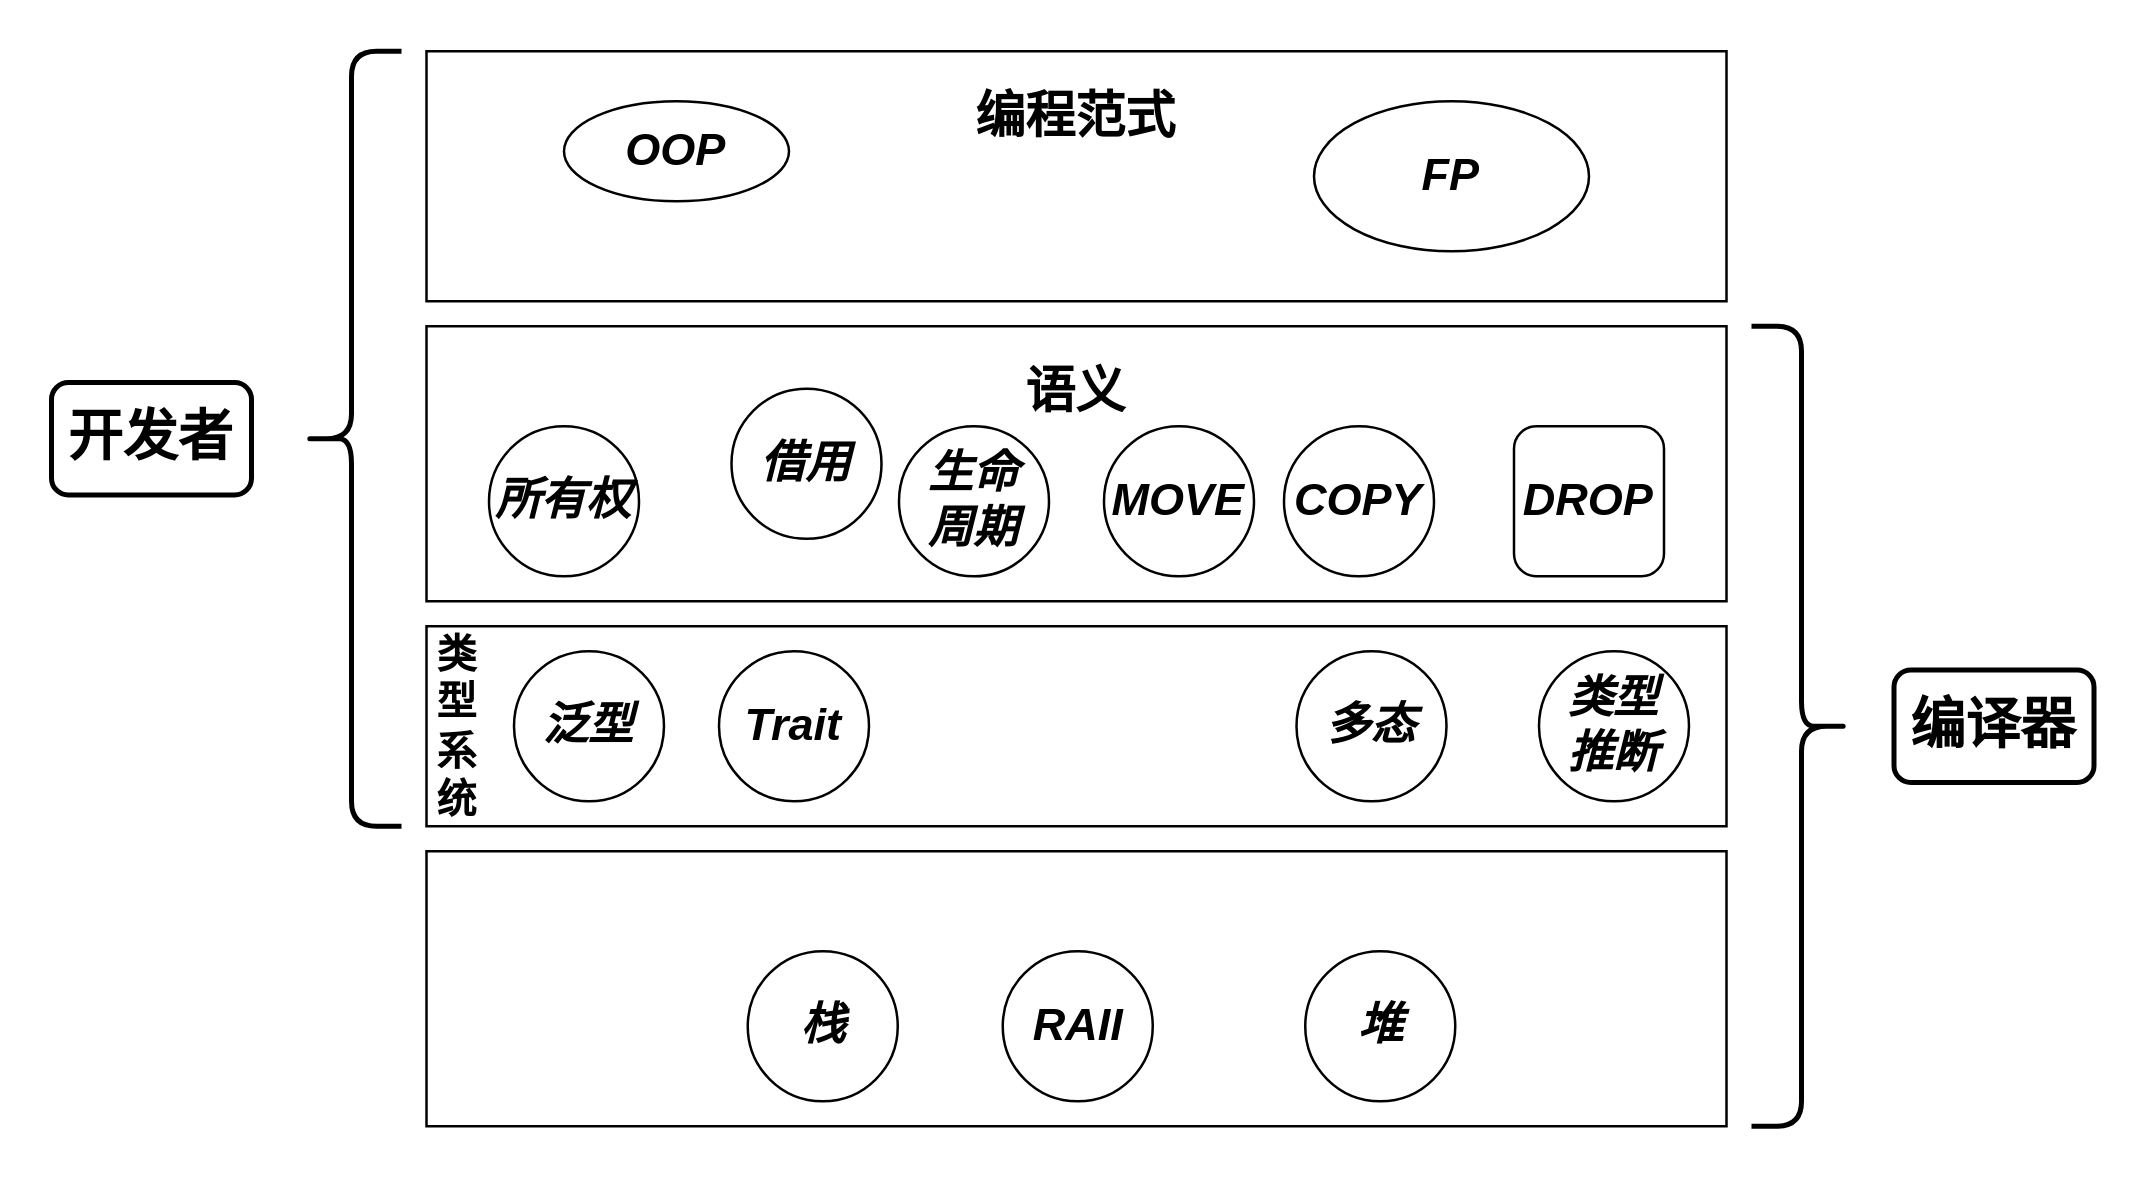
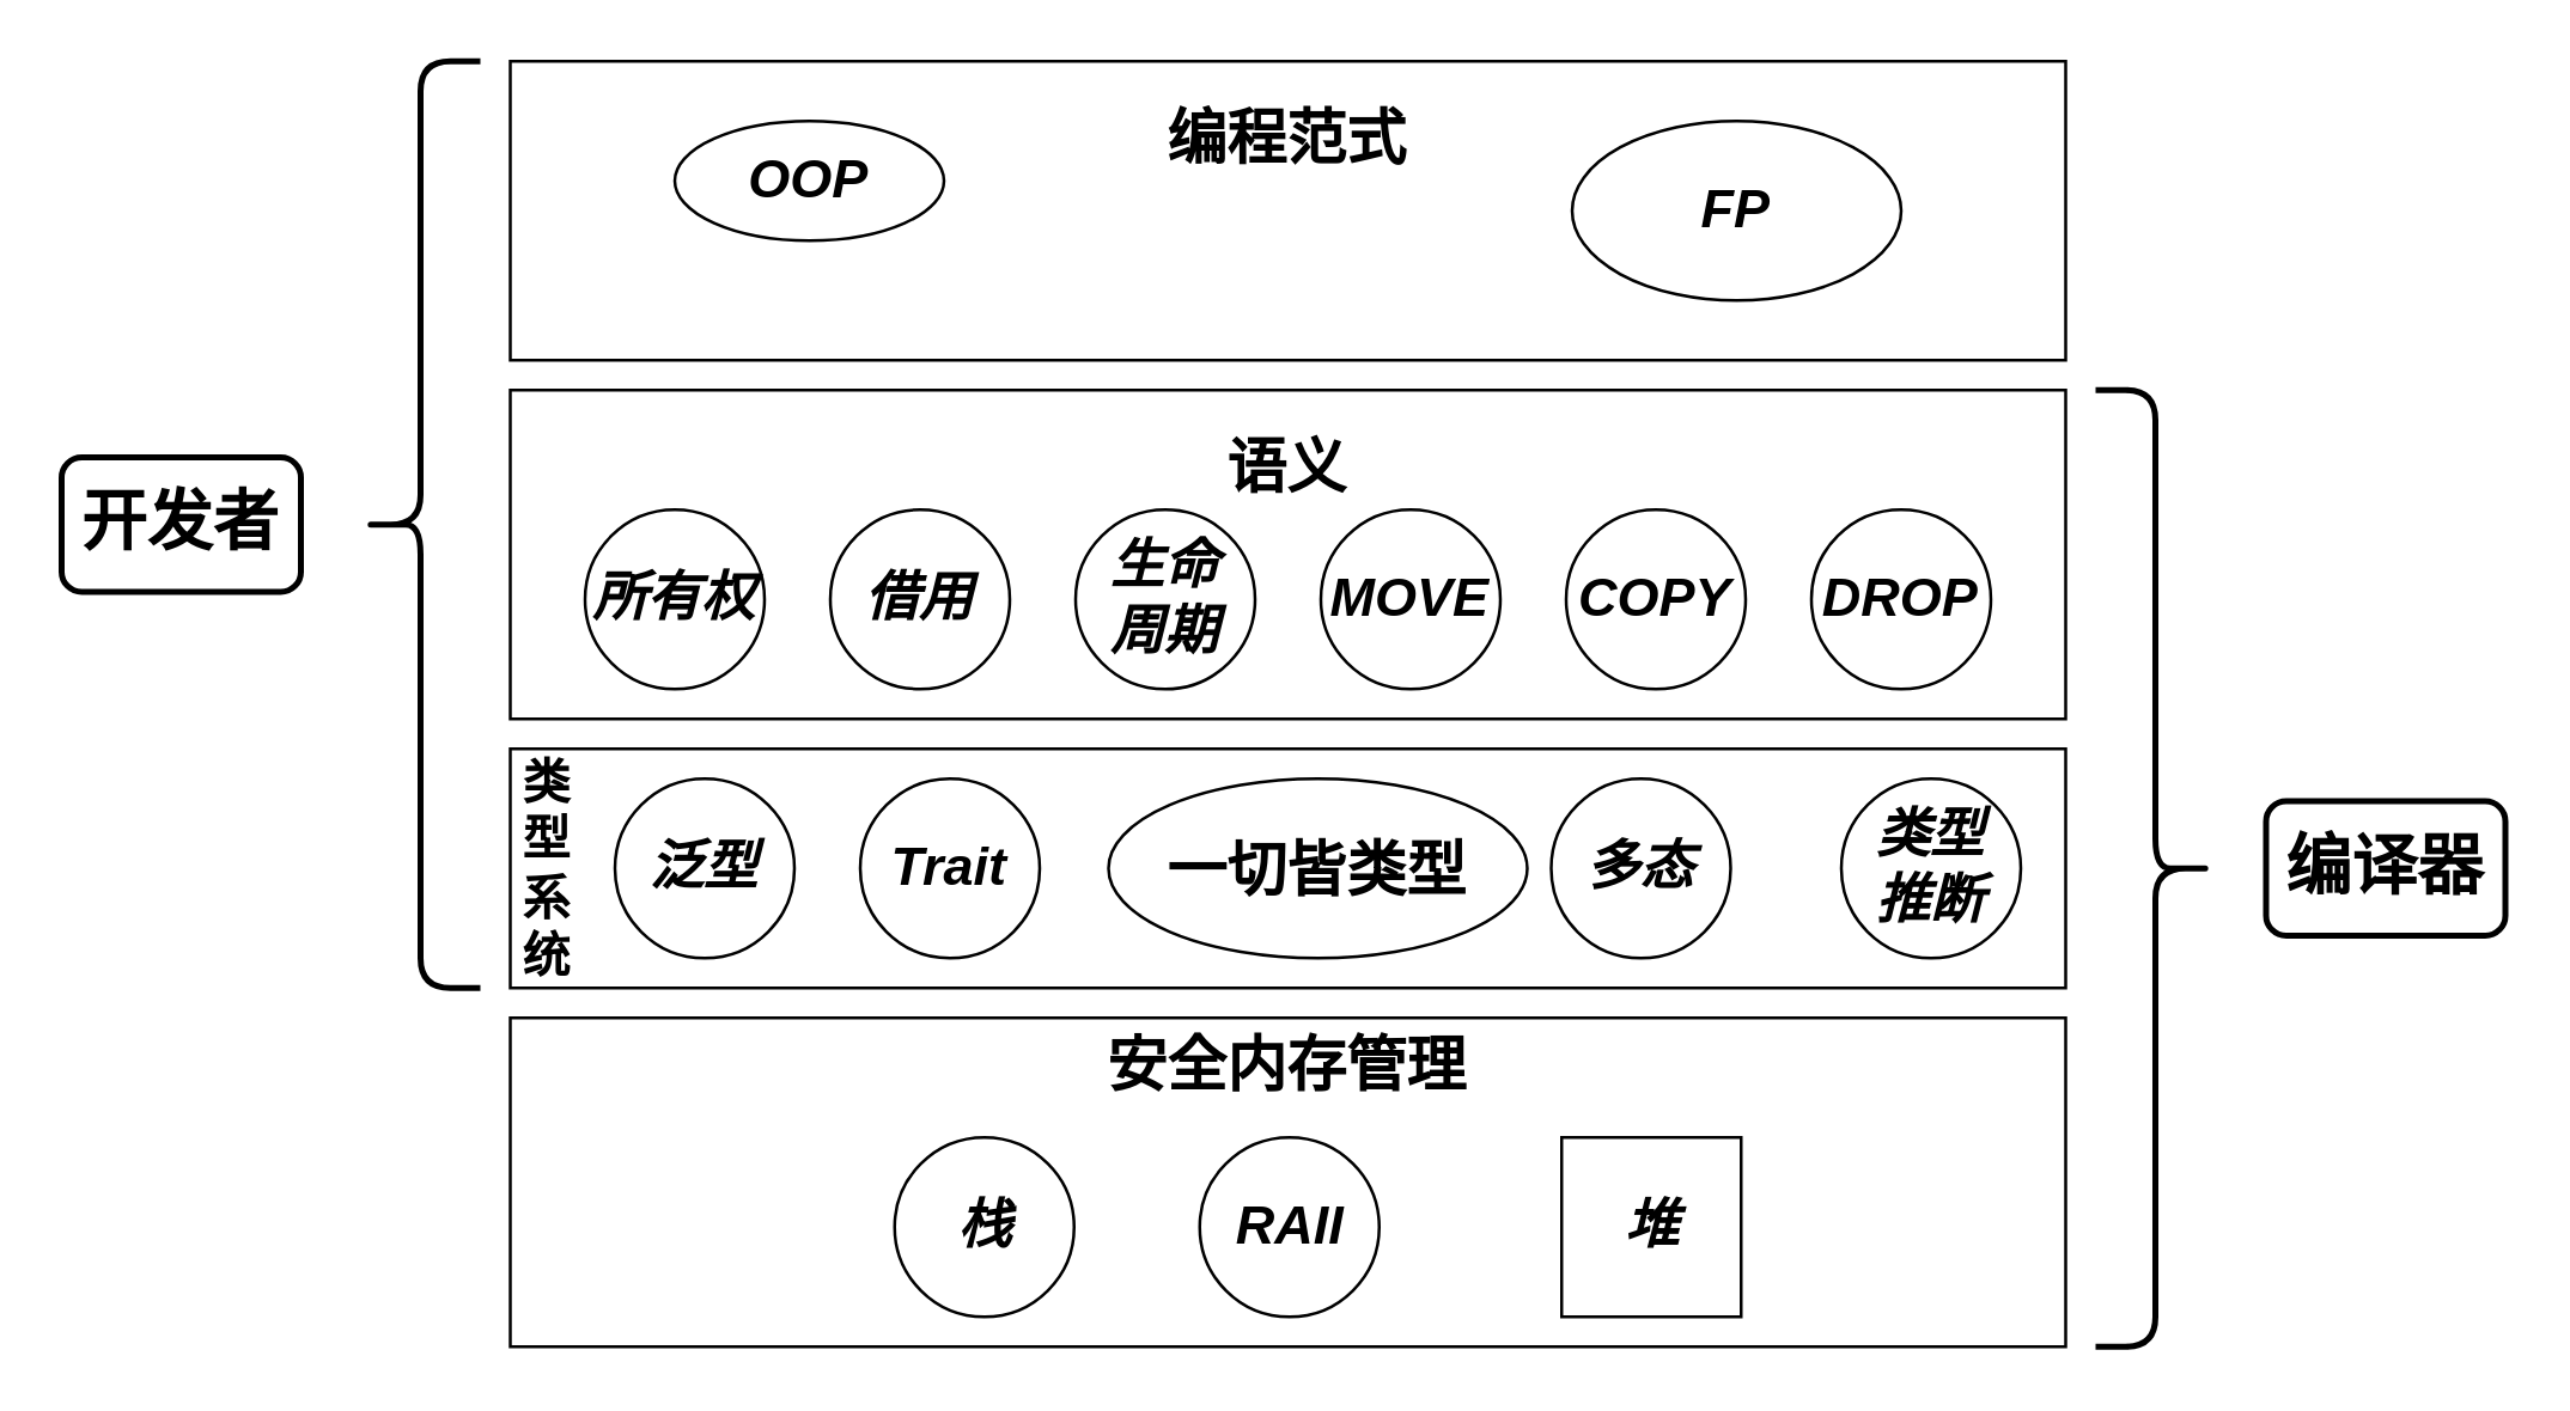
- <mxCell id="10" value="&lt;b&gt;&lt;i&gt;&lt;font style=&quot;font-size: 18px&quot;&gt;借用&lt;/font&gt;&lt;/i&gt;&lt;/b&gt;" style="ellipse;whiteSpace=wrap;html=1;fontSize=16;fillColor=none;" vertex="1" parent="1"><mxGeometry x="292" y="155" width="60" height="60" as="geometry" /></mxCell>
+ <mxCell id="10" value="&lt;b&gt;&lt;i&gt;&lt;font style=&quot;font-size: 18px&quot;&gt;借用&lt;/font&gt;&lt;/i&gt;&lt;/b&gt;" style="ellipse;whiteSpace=wrap;html=1;fontSize=16;fillColor=none;" vertex="1" parent="1"><mxGeometry x="277" y="170" width="60" height="60" as="geometry" /></mxCell>
- <mxCell id="13" value="&lt;b&gt;&lt;i&gt;&lt;font style=&quot;font-size: 18px&quot;&gt;COPY&lt;/font&gt;&lt;/i&gt;&lt;/b&gt;" style="ellipse;whiteSpace=wrap;html=1;fontSize=16;fillColor=none;" vertex="1" parent="1"><mxGeometry x="513" y="170" width="60" height="60" as="geometry" /></mxCell>
+ <mxCell id="13" value="&lt;b&gt;&lt;i&gt;&lt;font style=&quot;font-size: 18px&quot;&gt;COPY&lt;/font&gt;&lt;/i&gt;&lt;/b&gt;" style="ellipse;whiteSpace=wrap;html=1;fontSize=16;fillColor=none;" vertex="1" parent="1"><mxGeometry x="523" y="170" width="60" height="60" as="geometry" /></mxCell>
- <mxCell id="14" value="&lt;span style=&quot;font-size: 18px&quot;&gt;&lt;b&gt;&lt;i&gt;DROP&lt;/i&gt;&lt;/b&gt;&lt;/span&gt;" style="whiteSpace=wrap;html=1;fontSize=16;fillColor=none;rounded=1;" vertex="1" parent="1"><mxGeometry x="605" y="170" width="60" height="60" as="geometry" /></mxCell>
+ <mxCell id="14" value="&lt;span style=&quot;font-size: 18px&quot;&gt;&lt;b&gt;&lt;i&gt;DROP&lt;/i&gt;&lt;/b&gt;&lt;/span&gt;" style="ellipse;whiteSpace=wrap;html=1;fontSize=16;fillColor=none;" vertex="1" parent="1"><mxGeometry x="605" y="170" width="60" height="60" as="geometry" /></mxCell>
+ <mxCell id="19" value="&lt;b&gt;&lt;font style=&quot;font-size: 20px&quot;&gt;一切皆类型&lt;/font&gt;&lt;/b&gt;" style="ellipse;whiteSpace=wrap;html=1;fontSize=16;fillColor=none;" vertex="1" parent="1"><mxGeometry x="370" y="260" width="140" height="60" as="geometry" /></mxCell>
+ <mxCell id="22" value="&lt;font style=&quot;font-size: 20px&quot;&gt;安全内存管理&lt;/font&gt;" style="rounded=0;whiteSpace=wrap;html=1;fontStyle=1;fillColor=none;strokeColor=none;" vertex="1" parent="1"><mxGeometry x="345" y="340" width="170" height="30" as="geometry" /></mxCell>
- <mxCell id="25" value="&lt;b&gt;&lt;i&gt;&lt;font style=&quot;font-size: 18px&quot;&gt;堆&lt;/font&gt;&lt;/i&gt;&lt;/b&gt;" style="ellipse;whiteSpace=wrap;html=1;fontSize=16;fillColor=none;" vertex="1" parent="1"><mxGeometry x="521.5" y="380" width="60" height="60" as="geometry" /></mxCell>
+ <mxCell id="25" value="&lt;b&gt;&lt;i&gt;&lt;font style=&quot;font-size: 18px&quot;&gt;堆&lt;/font&gt;&lt;/i&gt;&lt;/b&gt;" style="whiteSpace=wrap;html=1;fontSize=16;fillColor=none;rounded=0;" vertex="1" parent="1"><mxGeometry x="521.5" y="380" width="60" height="60" as="geometry" /></mxCell>
